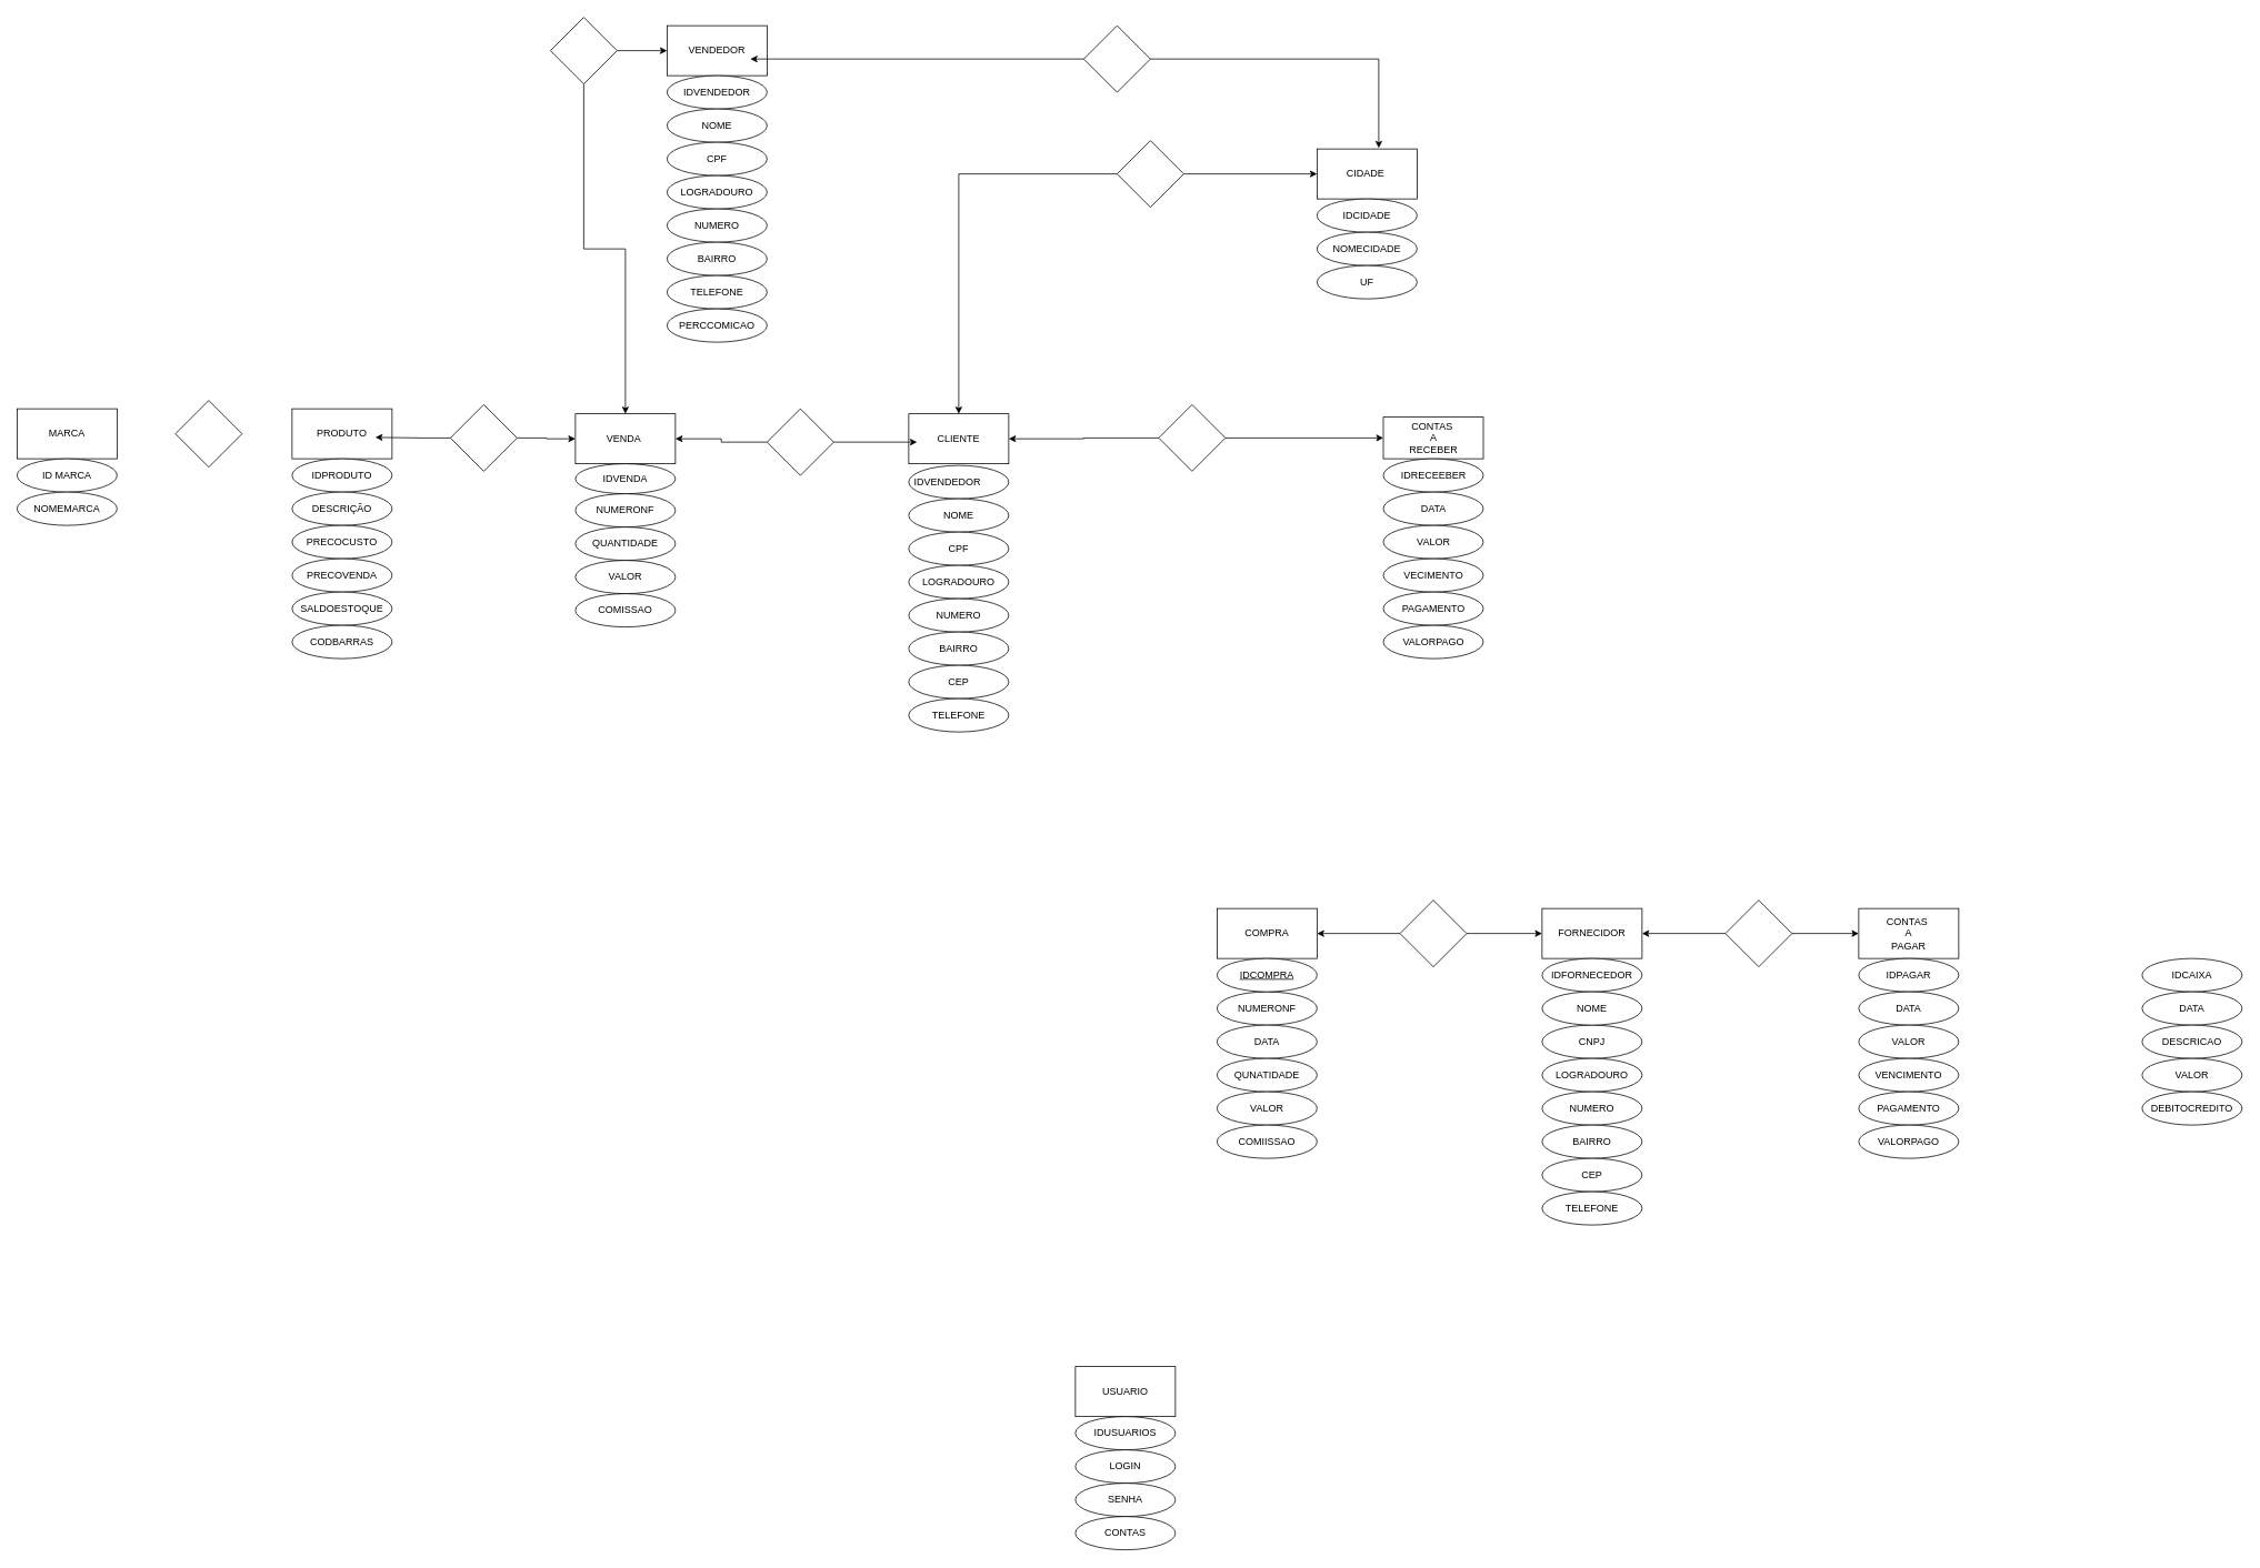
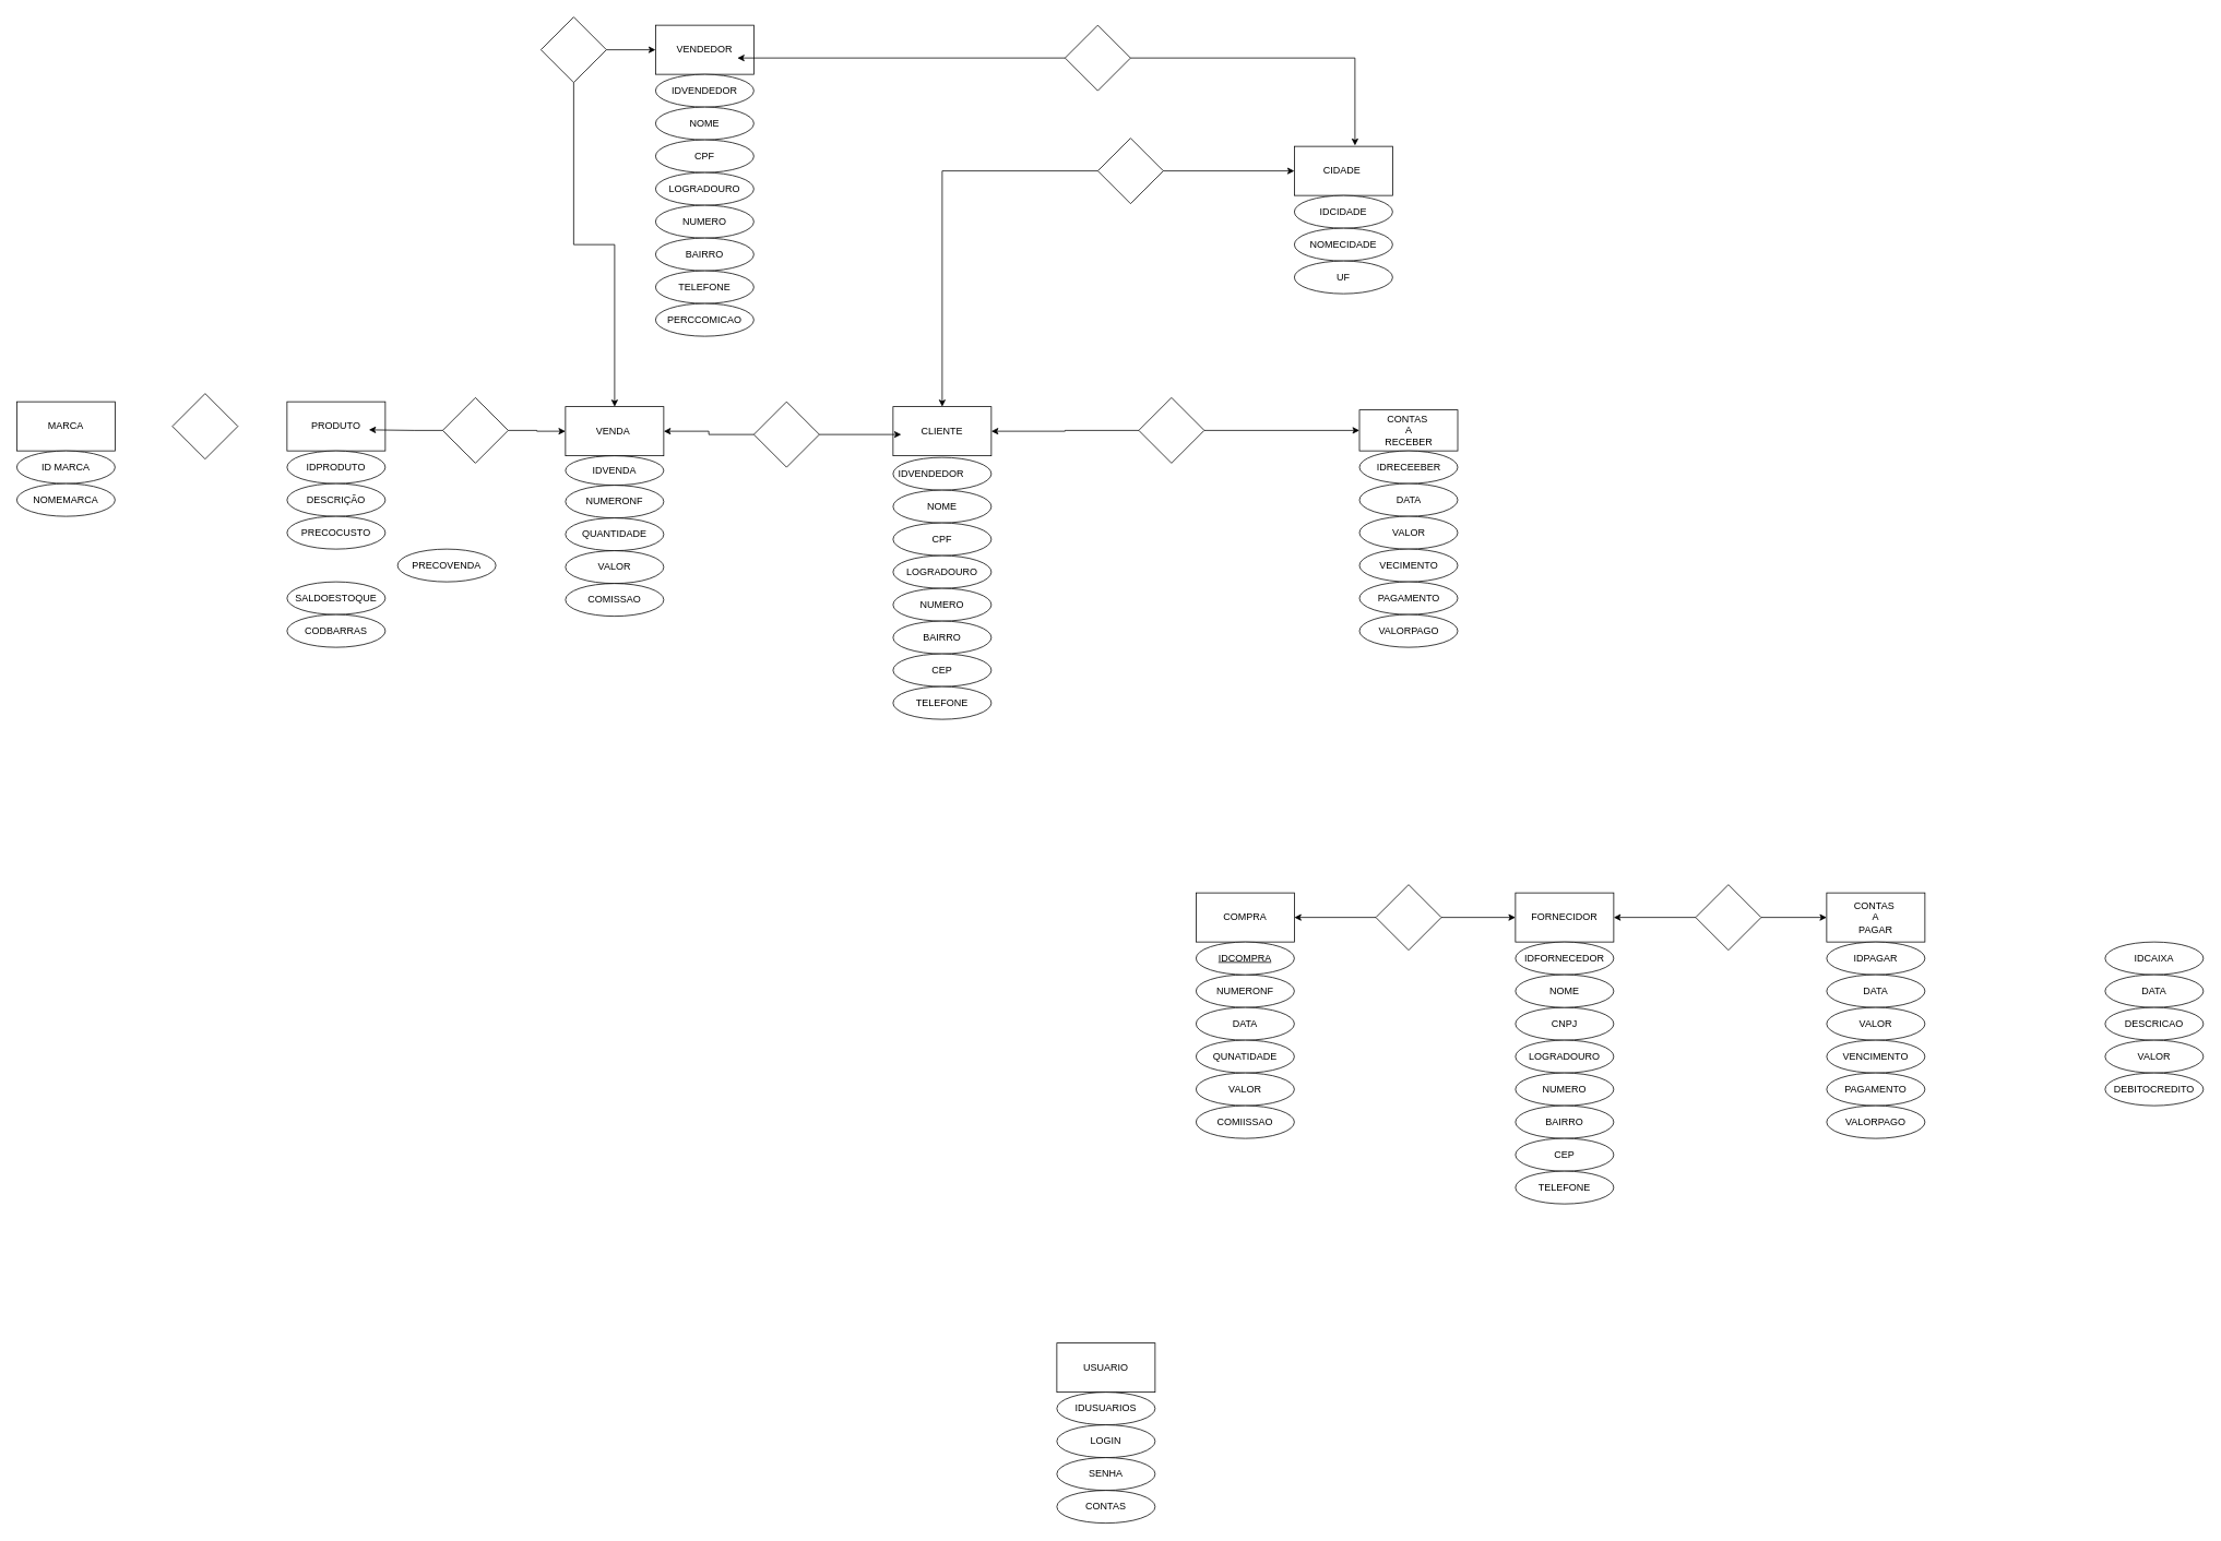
- <mxCell id="14" value="PRECOVENDA" style="ellipse;whiteSpace=wrap;html=1;" vertex="1" parent="1"><mxGeometry x="350" y="670" width="120" height="40" as="geometry" /></mxCell>
+ <mxCell id="14" value="PRECOVENDA" style="ellipse;whiteSpace=wrap;html=1;" vertex="1" parent="1"><mxGeometry x="485" y="670" width="120" height="40" as="geometry" /></mxCell>
